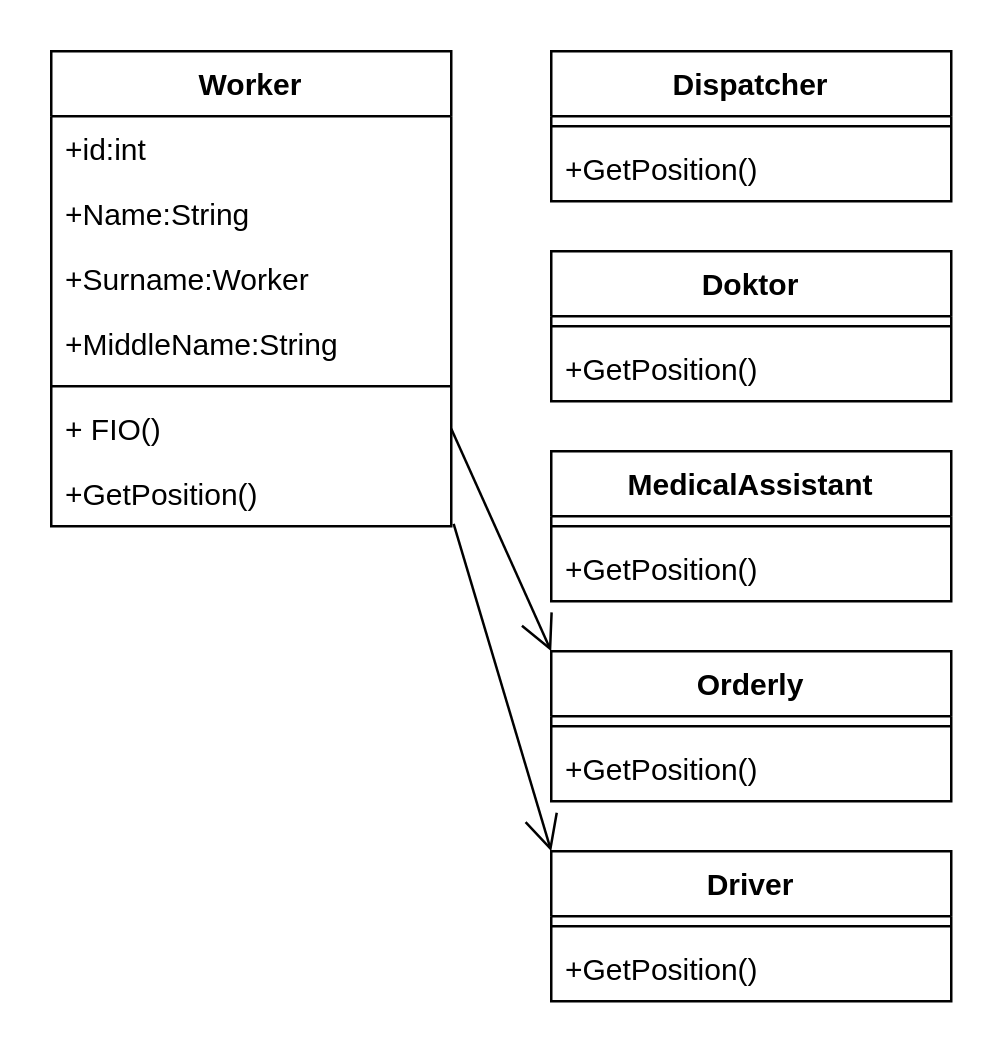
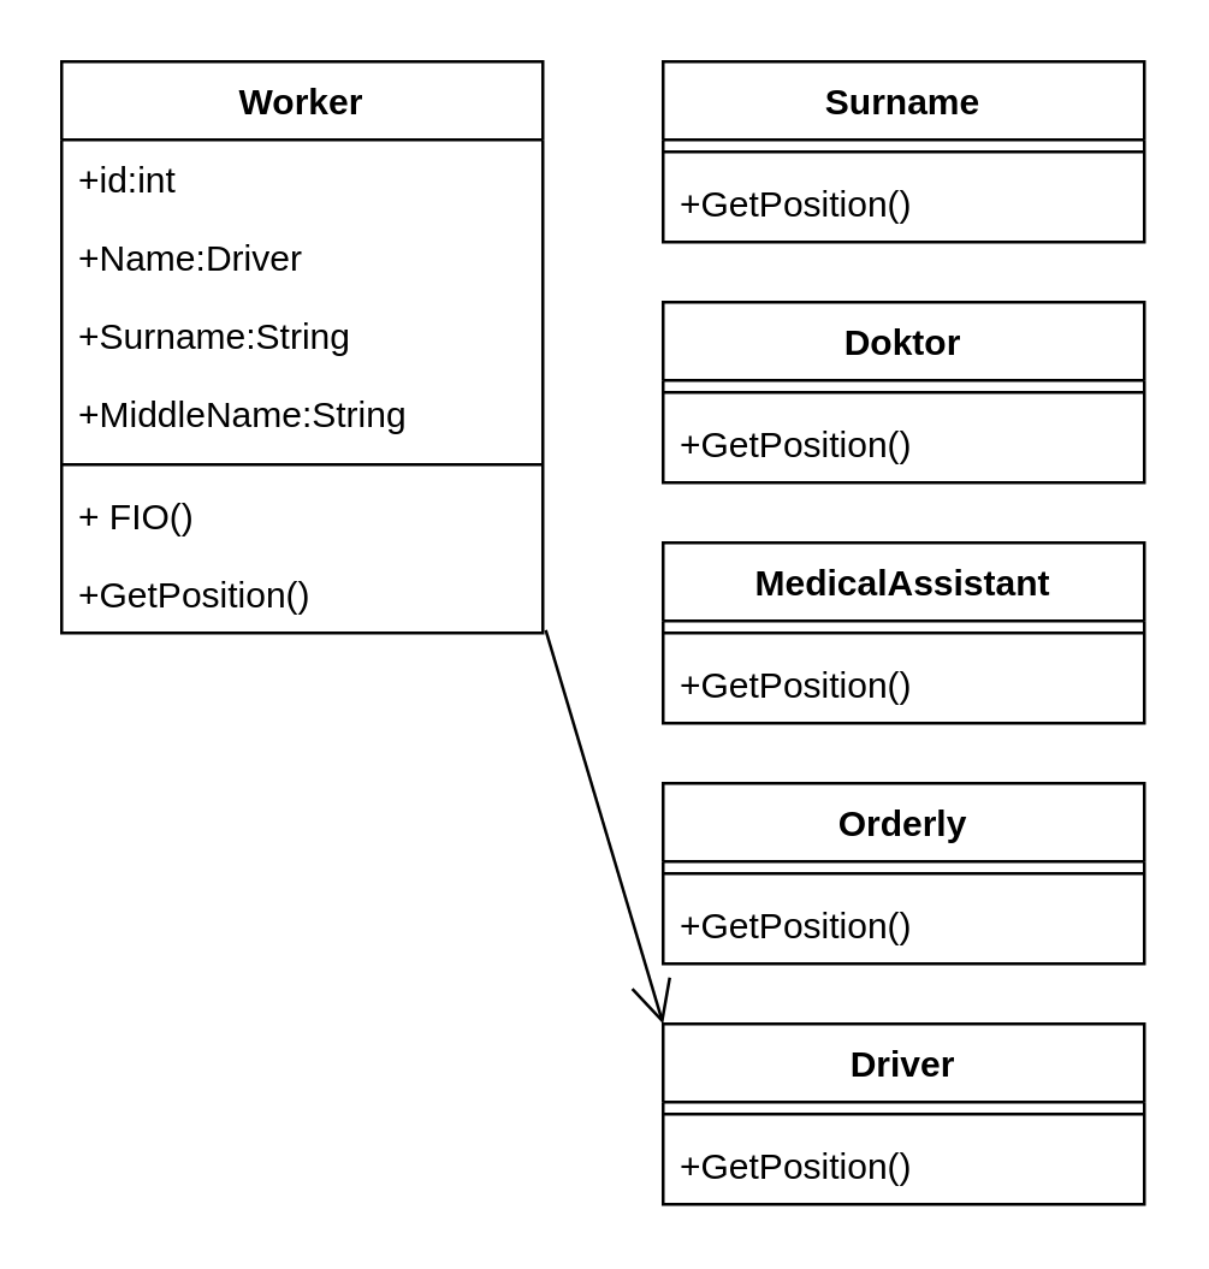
- <mxCell id="10" value="Dispatcher" style="swimlane;fontStyle=1;align=center;verticalAlign=top;childLayout=stackLayout;horizontal=1;startSize=26;horizontalStack=0;resizeParent=1;resizeParentMax=0;resizeLast=0;collapsible=1;marginBottom=0;" vertex="1" parent="1"><mxGeometry x="220" y="20" width="160" height="60" as="geometry" /></mxCell>
+ <mxCell id="10" value="Surname" style="swimlane;fontStyle=1;align=center;verticalAlign=top;childLayout=stackLayout;horizontal=1;startSize=26;horizontalStack=0;resizeParent=1;resizeParentMax=0;resizeLast=0;collapsible=1;marginBottom=0;" vertex="1" parent="1"><mxGeometry x="220" y="20" width="160" height="60" as="geometry" /></mxCell>
- <mxCell id="4" value="+Name:String" style="text;strokeColor=none;fillColor=none;align=left;verticalAlign=top;spacingLeft=4;spacingRight=4;overflow=hidden;rotatable=0;points=[[0,0.5],[1,0.5]];portConstraint=eastwest;" vertex="1" parent="2"><mxGeometry y="52" width="160" height="26" as="geometry" /></mxCell>
+ <mxCell id="4" value="+Name:Driver" style="text;strokeColor=none;fillColor=none;align=left;verticalAlign=top;spacingLeft=4;spacingRight=4;overflow=hidden;rotatable=0;points=[[0,0.5],[1,0.5]];portConstraint=eastwest;" vertex="1" parent="2"><mxGeometry y="52" width="160" height="26" as="geometry" /></mxCell>
- <mxCell id="5" value="+Surname:Worker" style="text;strokeColor=none;fillColor=none;align=left;verticalAlign=top;spacingLeft=4;spacingRight=4;overflow=hidden;rotatable=0;points=[[0,0.5],[1,0.5]];portConstraint=eastwest;" vertex="1" parent="2"><mxGeometry y="78" width="160" height="26" as="geometry" /></mxCell>
+ <mxCell id="5" value="+Surname:String" style="text;strokeColor=none;fillColor=none;align=left;verticalAlign=top;spacingLeft=4;spacingRight=4;overflow=hidden;rotatable=0;points=[[0,0.5],[1,0.5]];portConstraint=eastwest;" vertex="1" parent="2"><mxGeometry y="78" width="160" height="26" as="geometry" /></mxCell>
- <mxCell id="25" value="" style="endArrow=open;endFill=1;endSize=12;html=1;exitX=1;exitY=0.5;exitDx=0;exitDy=0;entryX=0;entryY=0;entryDx=0;entryDy=0;" edge="1" parent="1" source="8" target="19"><mxGeometry width="160" relative="1" as="geometry"><mxPoint x="210" y="50" as="sourcePoint" /><mxPoint x="250" y="65" as="targetPoint" /></mxGeometry></mxCell>
